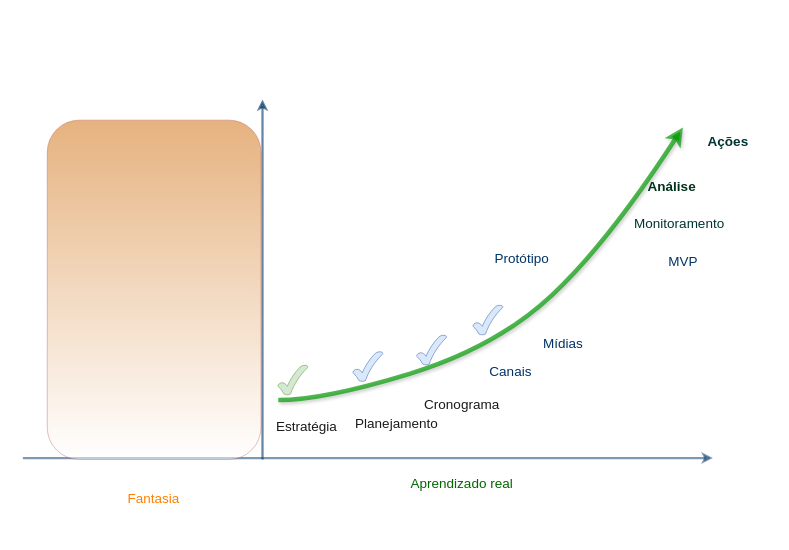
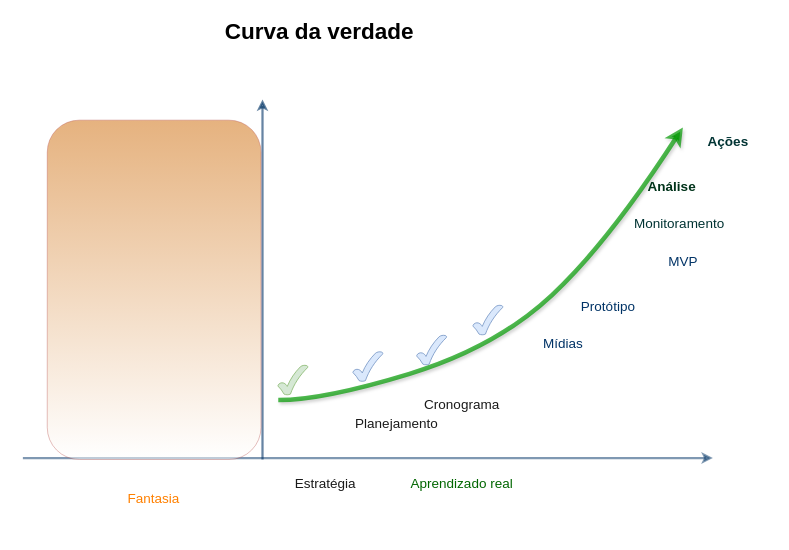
+ <mxCell id="6" value="&lt;font style=&quot;font-size: 30px;&quot;&gt;Curva da verdade&lt;/font&gt;" style="text;spacingTop=-5;align=center;verticalAlign=middle;fontSize=30;fontStyle=1;html=1;points=[]" parent="1" vertex="1"><mxGeometry x="20" y="20.5" width="810" height="45" as="geometry" /></mxCell>
- <mxCell id="13" value="Protótipo" style="text;spacingTop=-5;align=center;verticalAlign=middle;fontStyle=0;html=1;fontSize=18;points=[];strokeColor=none;fontColor=#003366;" vertex="1" parent="1"><mxGeometry x="635" y="331" width="120" height="30" as="geometry" /></mxCell>
+ <mxCell id="13" value="Protótipo" style="text;spacingTop=-5;align=center;verticalAlign=middle;fontStyle=0;html=1;fontSize=18;points=[];strokeColor=none;fontColor=#003366;" vertex="1" parent="1"><mxGeometry x="750" y="396" width="120" height="30" as="geometry" /></mxCell>
- <mxCell id="12" value="Canais" style="text;spacingTop=-5;align=center;verticalAlign=middle;fontStyle=0;html=1;fontSize=18;points=[];strokeColor=none;fontColor=#003366;" vertex="1" parent="1"><mxGeometry x="620" y="486" width="120" height="22" as="geometry" /></mxCell>
- <mxCell id="4" value="Estratégia" style="text;spacingTop=-5;align=center;verticalAlign=middle;fontStyle=0;html=1;fontSize=18;points=[];strokeColor=none;fontColor=#1A1A1A;" parent="1" vertex="1"><mxGeometry x="347.5" y="556" width="120" height="30" as="geometry" /></mxCell>
+ <mxCell id="4" value="Estratégia" style="text;spacingTop=-5;align=center;verticalAlign=middle;fontStyle=0;html=1;fontSize=18;points=[];strokeColor=none;fontColor=#1A1A1A;" parent="1" vertex="1"><mxGeometry x="372.5" y="631" width="120" height="30" as="geometry" /></mxCell>
